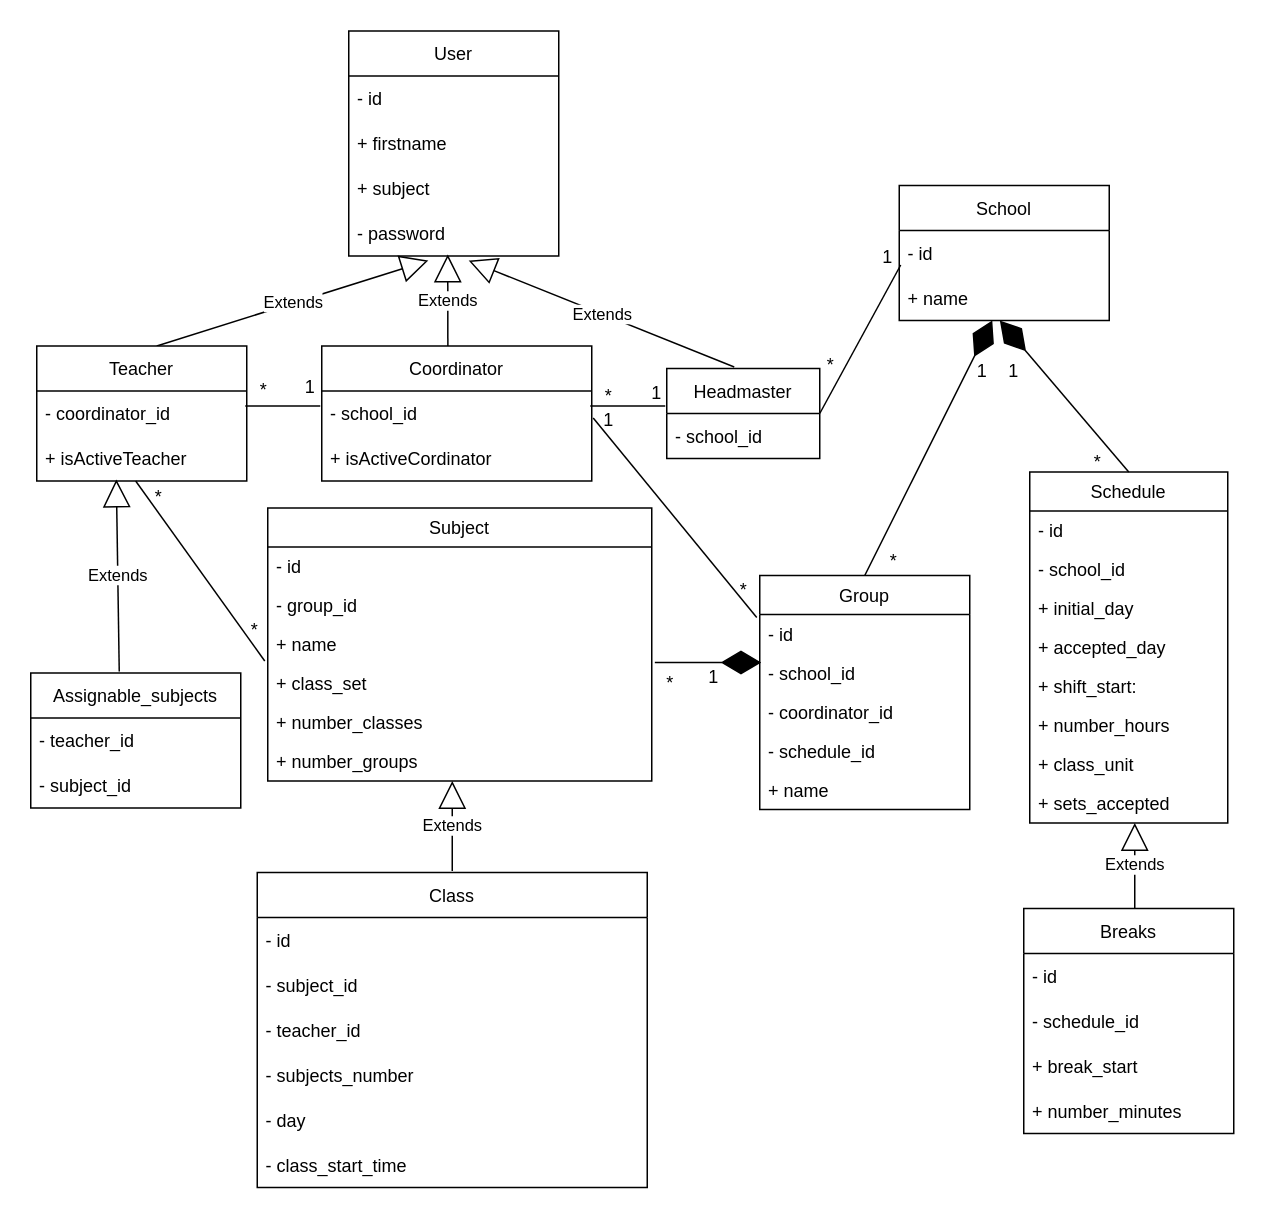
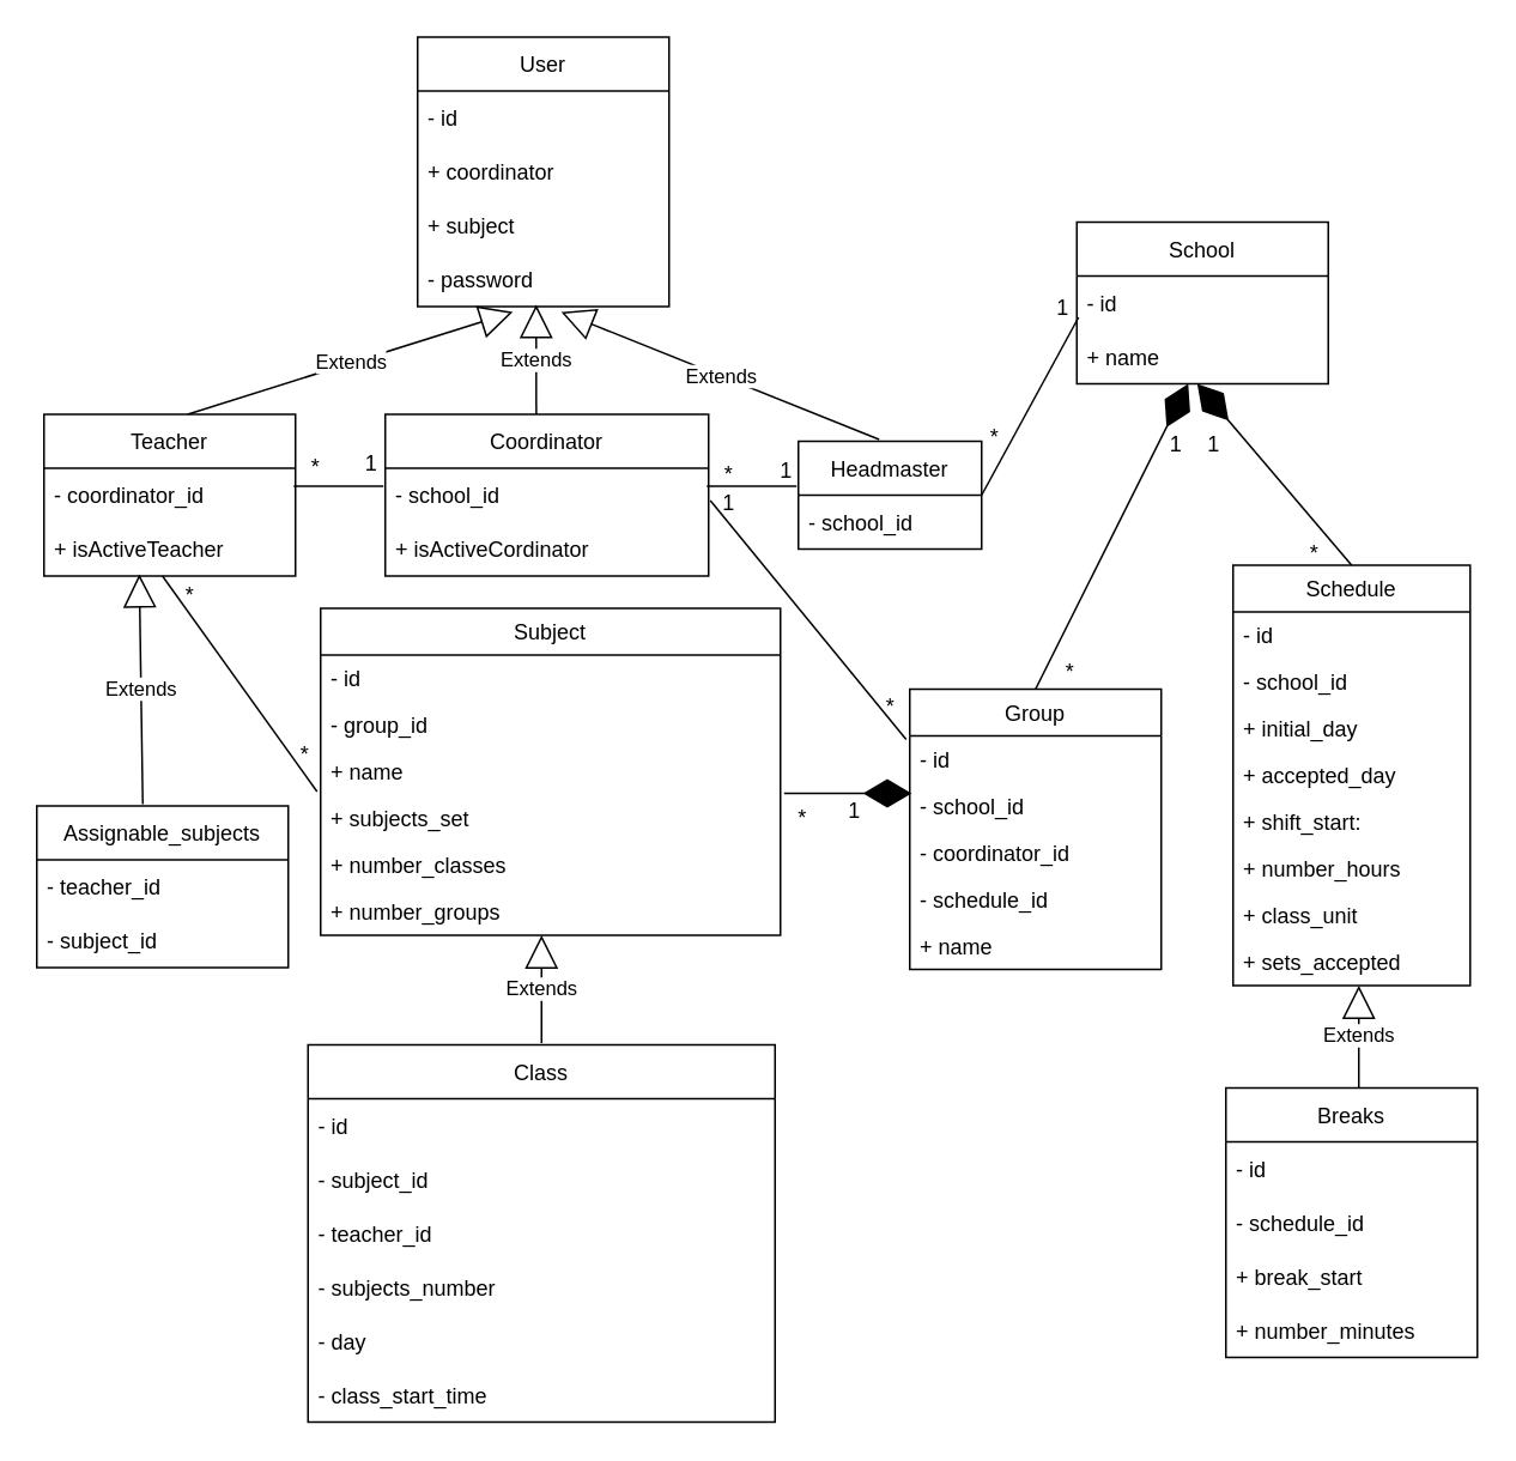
- <mxCell id="4" value="+ firstname" style="text;strokeColor=none;fillColor=none;align=left;verticalAlign=middle;spacingLeft=4;spacingRight=4;overflow=hidden;points=[[0,0.5],[1,0.5]];portConstraint=eastwest;rotatable=0;" vertex="1" parent="2"><mxGeometry y="60" width="140" height="30" as="geometry" /></mxCell>
+ <mxCell id="4" value="+ coordinator" style="text;strokeColor=none;fillColor=none;align=left;verticalAlign=middle;spacingLeft=4;spacingRight=4;overflow=hidden;points=[[0,0.5],[1,0.5]];portConstraint=eastwest;rotatable=0;" vertex="1" parent="2"><mxGeometry y="60" width="140" height="30" as="geometry" /></mxCell>
- <mxCell id="43" value="+ class_set" style="text;strokeColor=none;fillColor=none;align=left;verticalAlign=top;spacingLeft=4;spacingRight=4;overflow=hidden;rotatable=0;points=[[0,0.5],[1,0.5]];portConstraint=eastwest;" vertex="1" parent="39"><mxGeometry y="104" width="256" height="26" as="geometry" /></mxCell>
+ <mxCell id="43" value="+ subjects_set" style="text;strokeColor=none;fillColor=none;align=left;verticalAlign=top;spacingLeft=4;spacingRight=4;overflow=hidden;rotatable=0;points=[[0,0.5],[1,0.5]];portConstraint=eastwest;" vertex="1" parent="39"><mxGeometry y="104" width="256" height="26" as="geometry" /></mxCell>
